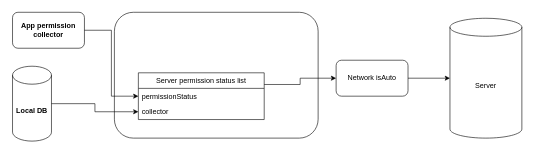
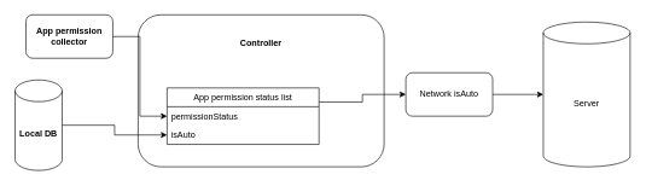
- <mxCell id="2" value="&lt;b&gt;App permission collector&lt;/b&gt;" style="rounded=1;whiteSpace=wrap;html=1;" vertex="1" parent="1"><mxGeometry x="20" y="20" width="120" height="60" as="geometry" /></mxCell>
+ <mxCell id="2" value="&lt;b&gt;App permission collector&lt;/b&gt;" style="rounded=1;whiteSpace=wrap;html=1;" vertex="1" parent="1"><mxGeometry x="35" y="20" width="120" height="60" as="geometry" /></mxCell>
+ <mxCell id="9" value="&lt;font style=&quot;font-size: 12px&quot;&gt;&lt;b&gt;Controller&lt;/b&gt;&lt;/font&gt;" style="text;html=1;strokeColor=none;fillColor=none;align=center;verticalAlign=middle;whiteSpace=wrap;rounded=0;" vertex="1" parent="4"><mxGeometry x="150" y="30" width="40" height="20" as="geometry" /></mxCell>
- <mxCell id="6" value="Server permission status list" style="swimlane;fontStyle=0;childLayout=stackLayout;horizontal=1;startSize=26;fillColor=none;horizontalStack=0;resizeParent=1;resizeParentMax=0;resizeLast=0;collapsible=1;marginBottom=0;" vertex="1" parent="4"><mxGeometry x="40" y="101" width="210" height="78" as="geometry" /></mxCell>
+ <mxCell id="6" value="App permission status list" style="swimlane;fontStyle=0;childLayout=stackLayout;horizontal=1;startSize=26;fillColor=none;horizontalStack=0;resizeParent=1;resizeParentMax=0;resizeLast=0;collapsible=1;marginBottom=0;" vertex="1" parent="4"><mxGeometry x="40" y="101" width="210" height="78" as="geometry" /></mxCell>
- <mxCell id="8" value="collector" style="text;strokeColor=none;fillColor=none;align=left;verticalAlign=top;spacingLeft=4;spacingRight=4;overflow=hidden;rotatable=0;points=[[0,0.5],[1,0.5]];portConstraint=eastwest;" vertex="1" parent="6"><mxGeometry y="52" width="210" height="26" as="geometry" /></mxCell>
+ <mxCell id="8" value="isAuto" style="text;strokeColor=none;fillColor=none;align=left;verticalAlign=top;spacingLeft=4;spacingRight=4;overflow=hidden;rotatable=0;points=[[0,0.5],[1,0.5]];portConstraint=eastwest;" vertex="1" parent="6"><mxGeometry y="52" width="210" height="26" as="geometry" /></mxCell>
